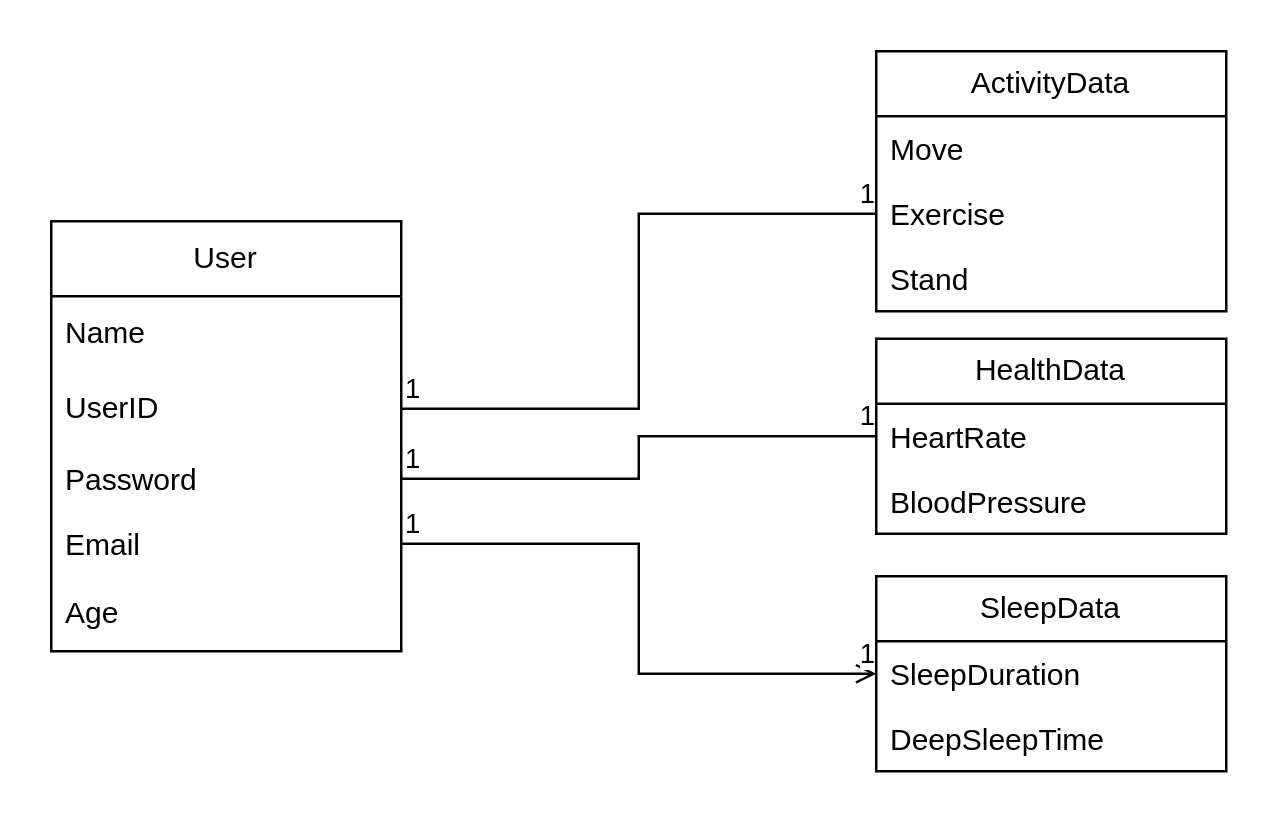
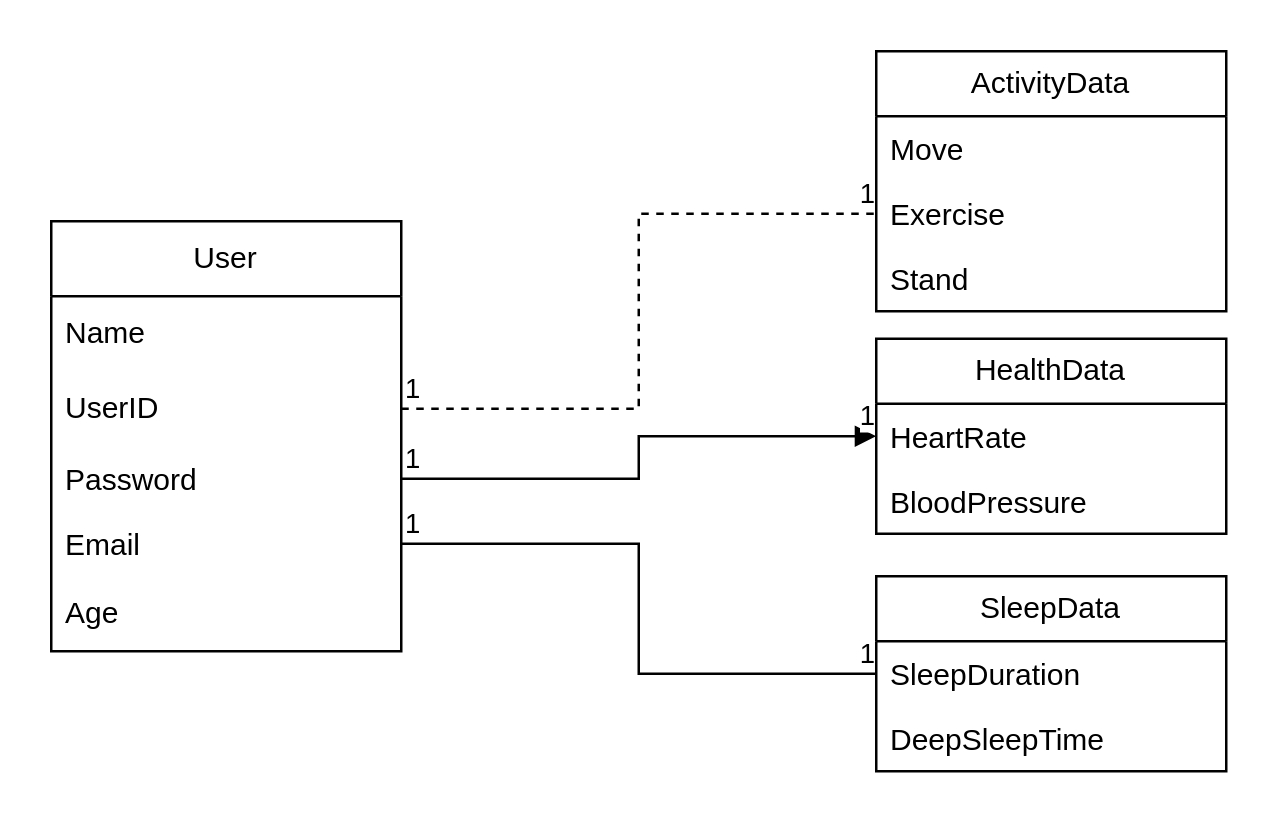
- <mxCell id="18" value="" style="endArrow=none;html=1;edgeStyle=orthogonalEdgeStyle;rounded=0;exitX=1;exitY=0.5;exitDx=0;exitDy=0;entryX=0;entryY=0.5;entryDx=0;entryDy=0;" edge="1" parent="1" source="4" target="16"><mxGeometry relative="1" as="geometry"><mxPoint x="190" y="360" as="sourcePoint" /><mxPoint x="350" y="360" as="targetPoint" /></mxGeometry></mxCell>
+ <mxCell id="18" value="" style="endArrow=none;html=1;edgeStyle=orthogonalEdgeStyle;rounded=0;exitX=1;exitY=0.5;exitDx=0;exitDy=0;entryX=0;entryY=0.5;entryDx=0;entryDy=0;dashed=1;" edge="1" parent="1" source="4" target="16"><mxGeometry relative="1" as="geometry"><mxPoint x="190" y="360" as="sourcePoint" /><mxPoint x="350" y="360" as="targetPoint" /></mxGeometry></mxCell>
- <mxCell id="21" value="" style="endArrow=none;html=1;edgeStyle=orthogonalEdgeStyle;rounded=0;exitX=1;exitY=0.5;exitDx=0;exitDy=0;entryX=0;entryY=0.5;entryDx=0;entryDy=0;" edge="1" parent="1" source="5" target="12"><mxGeometry relative="1" as="geometry"><mxPoint x="171" y="117" as="sourcePoint" /><mxPoint x="361" y="45" as="targetPoint" /></mxGeometry></mxCell>
+ <mxCell id="21" value="" style="endArrow=block;html=1;edgeStyle=orthogonalEdgeStyle;rounded=0;exitX=1;exitY=0.5;exitDx=0;exitDy=0;entryX=0;entryY=0.5;entryDx=0;entryDy=0;" edge="1" parent="1" source="5" target="12"><mxGeometry relative="1" as="geometry"><mxPoint x="171" y="117" as="sourcePoint" /><mxPoint x="361" y="45" as="targetPoint" /></mxGeometry></mxCell>
- <mxCell id="24" value="" style="endArrow=open;html=1;edgeStyle=orthogonalEdgeStyle;rounded=0;exitX=1;exitY=0.5;exitDx=0;exitDy=0;entryX=0;entryY=0.5;entryDx=0;entryDy=0;" edge="1" parent="1" source="6" target="9"><mxGeometry relative="1" as="geometry"><mxPoint x="181" y="127" as="sourcePoint" /><mxPoint x="371" y="55" as="targetPoint" /></mxGeometry></mxCell>
+ <mxCell id="24" value="" style="endArrow=none;html=1;edgeStyle=orthogonalEdgeStyle;rounded=0;exitX=1;exitY=0.5;exitDx=0;exitDy=0;entryX=0;entryY=0.5;entryDx=0;entryDy=0;" edge="1" parent="1" source="6" target="9"><mxGeometry relative="1" as="geometry"><mxPoint x="181" y="127" as="sourcePoint" /><mxPoint x="371" y="55" as="targetPoint" /></mxGeometry></mxCell>
